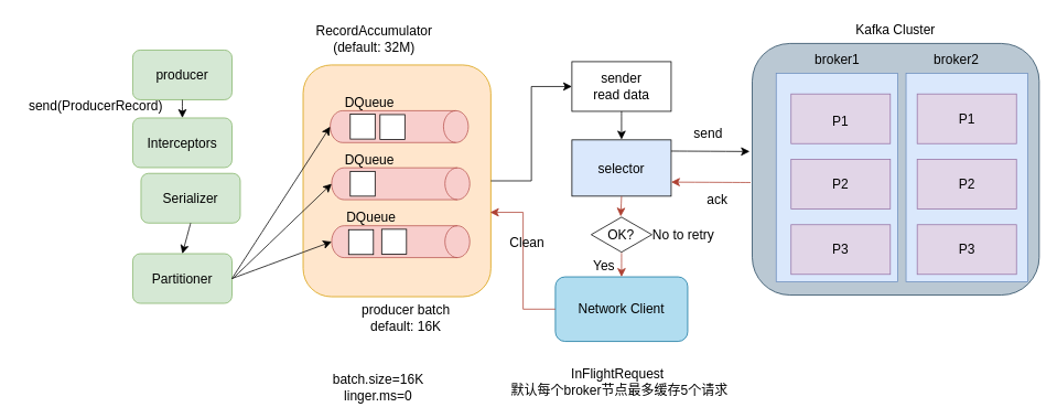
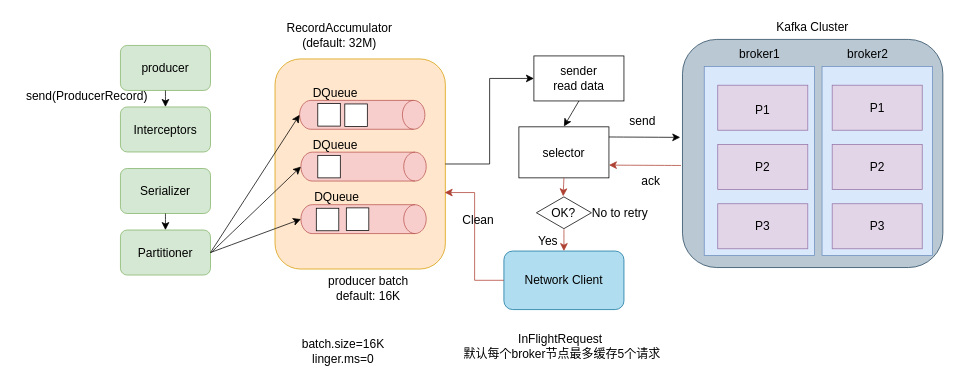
- <mxCell id="38" value="sender&lt;br&gt;read data" style="rounded=0;whiteSpace=wrap;html=1;fontSize=16;" vertex="1" parent="1"><mxGeometry x="691" y="74" width="120" height="60" as="geometry" /></mxCell>
+ <mxCell id="38" value="sender&lt;br&gt;read data" style="rounded=0;whiteSpace=wrap;html=1;fontSize=16;" vertex="1" parent="1"><mxGeometry x="711" y="74" width="120" height="60" as="geometry" /></mxCell>
- <mxCell id="41" value="selector" style="rounded=0;whiteSpace=wrap;html=1;fontSize=16;fillColor=#dae8fc;" vertex="1" parent="1"><mxGeometry x="691" y="168.5" width="120" height="68" as="geometry" /></mxCell>
+ <mxCell id="41" value="selector" style="rounded=0;whiteSpace=wrap;html=1;fontSize=16;" vertex="1" parent="1"><mxGeometry x="691" y="168.5" width="120" height="68" as="geometry" /></mxCell>
- <mxCell id="4" value="Serializer" style="rounded=1;whiteSpace=wrap;html=1;fontSize=16;fillColor=#d5e8d4;strokeColor=#82b366;" vertex="1" parent="1"><mxGeometry x="170" y="209" width="120" height="60" as="geometry" /></mxCell>
+ <mxCell id="4" value="Serializer" style="rounded=1;whiteSpace=wrap;html=1;fontSize=16;fillColor=#d5e8d4;strokeColor=#82b366;" vertex="1" parent="1"><mxGeometry x="160" y="224" width="120" height="60" as="geometry" /></mxCell>
